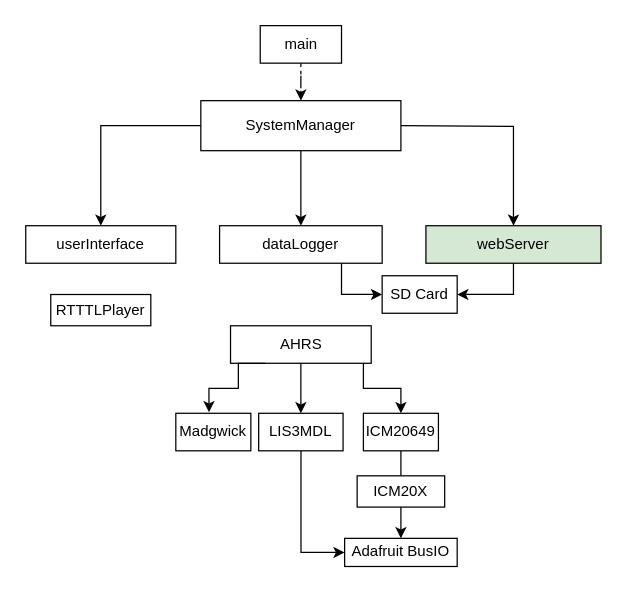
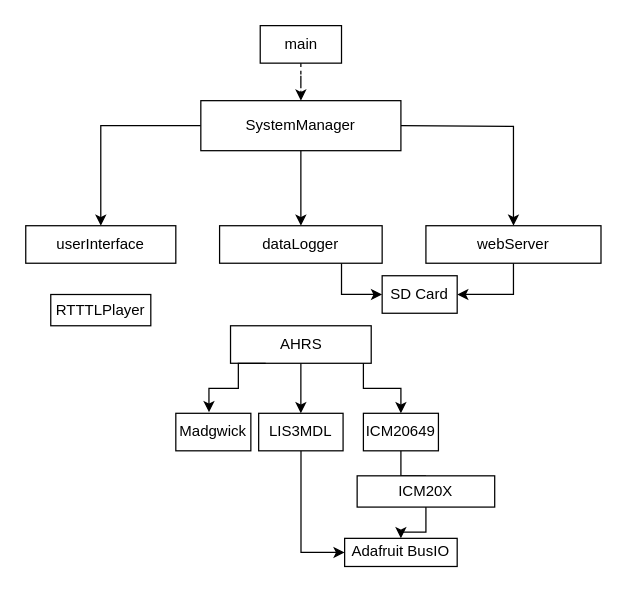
- <mxCell id="10" value="webServer" style="whiteSpace=wrap;html=1;rounded=0;fillColor=#d5e8d4;" vertex="1" parent="1"><mxGeometry x="340" y="180" width="140" height="30" as="geometry" /></mxCell>
+ <mxCell id="10" value="webServer" style="whiteSpace=wrap;html=1;rounded=0;" vertex="1" parent="1"><mxGeometry x="340" y="180" width="140" height="30" as="geometry" /></mxCell>
- <mxCell id="22" value="ICM20X" style="whiteSpace=wrap;html=1;rounded=0;" vertex="1" parent="1"><mxGeometry x="285" y="380" width="70" height="25" as="geometry" /></mxCell>
+ <mxCell id="22" value="ICM20X" style="whiteSpace=wrap;html=1;rounded=0;" vertex="1" parent="1"><mxGeometry x="285" y="380" width="110" height="25" as="geometry" /></mxCell>
